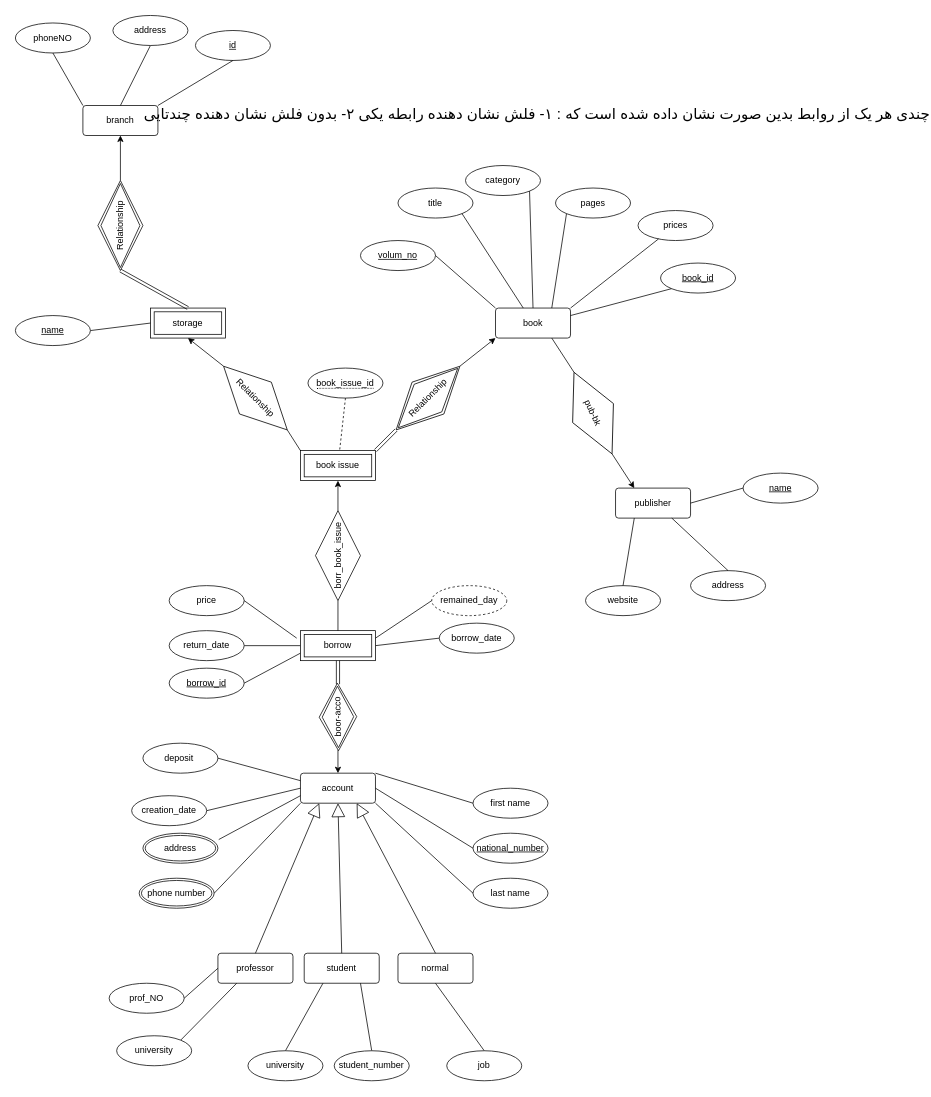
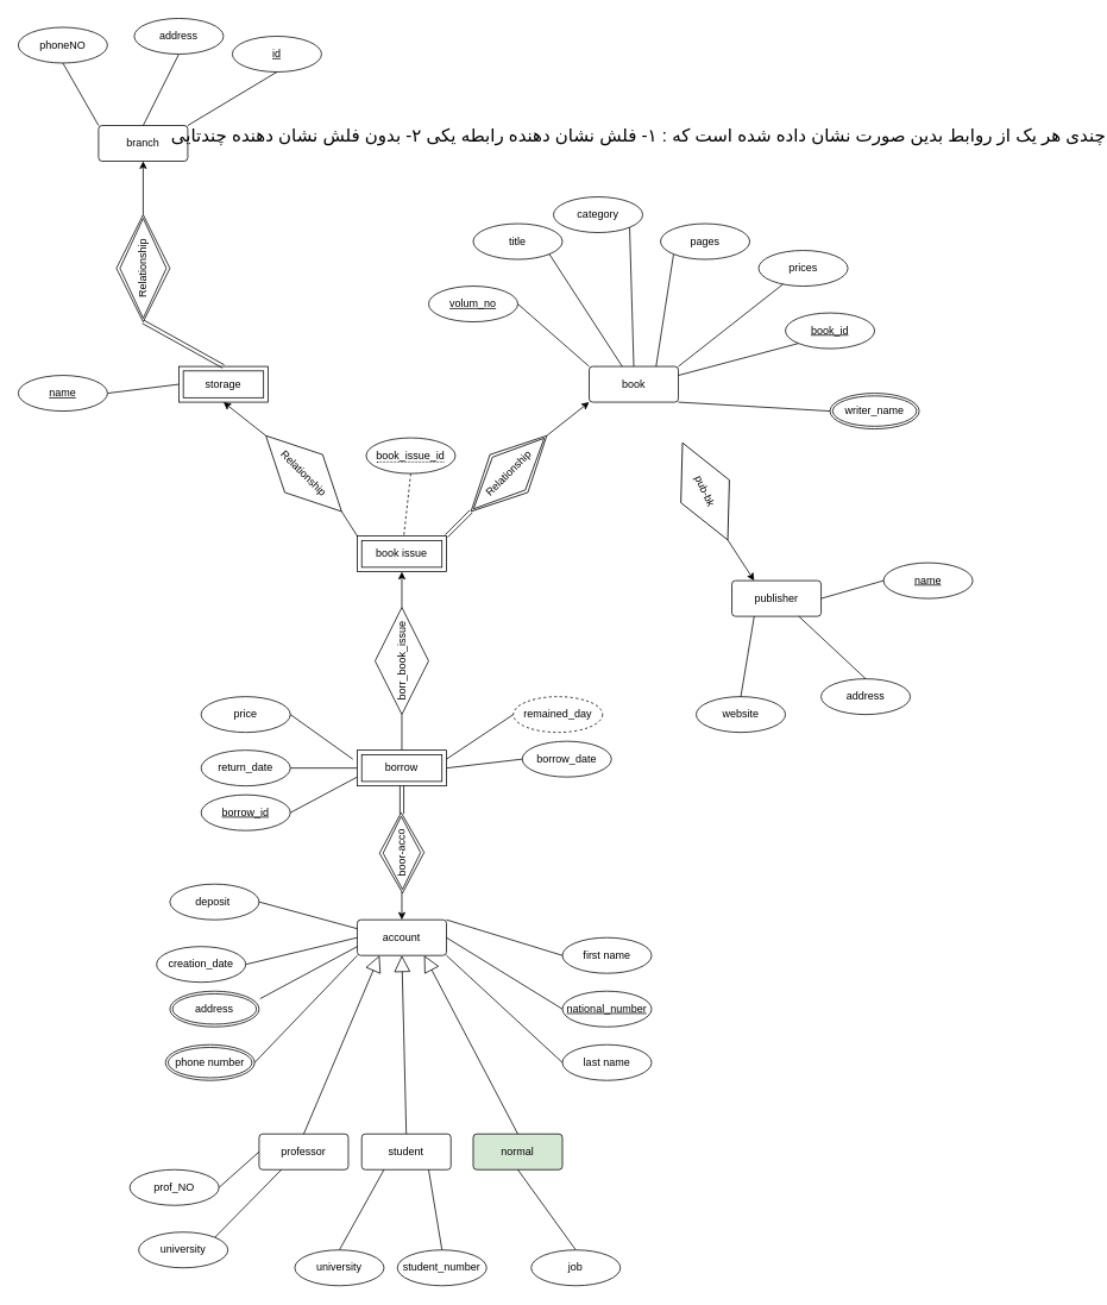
+ <mxCell id="45" value="" style="endArrow=none;html=1;rounded=0;exitX=1;exitY=1;exitDx=0;exitDy=0;entryX=0;entryY=0.5;entryDx=0;entryDy=0;" edge="1" parent="1" source="2" target="61"><mxGeometry relative="1" as="geometry"><mxPoint x="740" y="470" as="sourcePoint" /><mxPoint x="900" y="470" as="targetPoint" /></mxGeometry></mxCell>
+ <mxCell id="61" value="writer_name" style="ellipse;shape=doubleEllipse;margin=3;whiteSpace=wrap;html=1;align=center;" vertex="1" parent="1"><mxGeometry x="930" y="440" width="100" height="40" as="geometry" /></mxCell>
- <mxCell id="77" value="" style="endArrow=none;html=1;rounded=0;entryX=0;entryY=0.5;entryDx=0;entryDy=0;exitX=0.75;exitY=1;exitDx=0;exitDy=0;" edge="1" parent="1" source="2" target="76"><mxGeometry relative="1" as="geometry"><mxPoint x="630" y="710" as="sourcePoint" /><mxPoint x="790" y="710" as="targetPoint" /></mxGeometry></mxCell>
- <mxCell id="9" value="normal" style="rounded=1;arcSize=10;whiteSpace=wrap;html=1;align=center;" vertex="1" parent="1"><mxGeometry x="530" y="1270" width="100" height="40" as="geometry" /></mxCell>
+ <mxCell id="9" value="normal" style="rounded=1;arcSize=10;whiteSpace=wrap;html=1;align=center;fillColor=#d5e8d4;" vertex="1" parent="1"><mxGeometry x="530" y="1270" width="100" height="40" as="geometry" /></mxCell>
